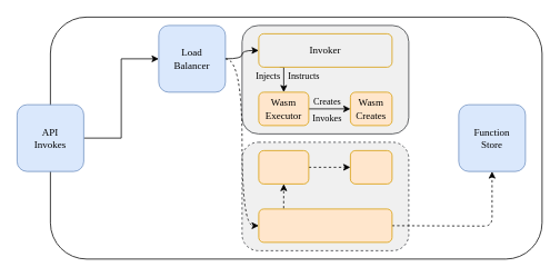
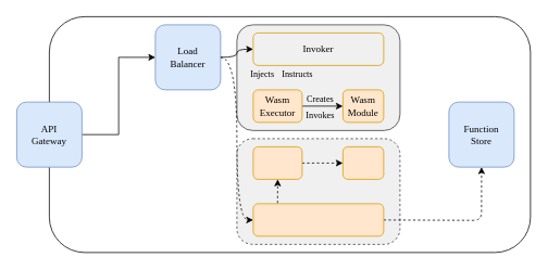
- <mxCell id="9" style="edgeStyle=orthogonalEdgeStyle;rounded=0;orthogonalLoop=1;jettySize=auto;html=1;exitX=0.157;exitY=0.994;exitDx=0;exitDy=0;entryX=0.5;entryY=0;entryDx=0;entryDy=0;exitPerimeter=0;" parent="1" source="10" target="12" edge="1"><mxGeometry relative="1" as="geometry"><Array as="points" /></mxGeometry></mxCell>
- <mxCell id="13" value="&lt;div style=&quot;font-family: &amp;#34;linux biolinum o&amp;#34;&quot;&gt;Wasm Creates&lt;/div&gt;" style="rounded=1;whiteSpace=wrap;html=1;fillColor=#ffe6cc;strokeColor=#d79b00;" parent="1" vertex="1"><mxGeometry x="420" y="110" width="50" height="40" as="geometry" /></mxCell>
+ <mxCell id="13" value="&lt;div style=&quot;font-family: &amp;#34;linux biolinum o&amp;#34;&quot;&gt;Wasm Module&lt;/div&gt;" style="rounded=1;whiteSpace=wrap;html=1;fillColor=#ffe6cc;strokeColor=#d79b00;" parent="1" vertex="1"><mxGeometry x="420" y="110" width="50" height="40" as="geometry" /></mxCell>
- <mxCell id="5" value="&lt;div&gt;API&lt;/div&gt;&lt;div&gt;Invokes&lt;br&gt;&lt;/div&gt;" style="whiteSpace=wrap;html=1;aspect=fixed;fontFamily=Linux Biolinum O;rounded=1;glass=0;fillColor=#dae8fc;strokeColor=#6c8ebf;" parent="1" vertex="1"><mxGeometry x="20" y="125" width="80" height="80" as="geometry" /></mxCell>
+ <mxCell id="5" value="&lt;div&gt;API&lt;/div&gt;&lt;div&gt;Gateway&lt;br&gt;&lt;/div&gt;" style="whiteSpace=wrap;html=1;aspect=fixed;fontFamily=Linux Biolinum O;rounded=1;glass=0;fillColor=#dae8fc;strokeColor=#6c8ebf;" parent="1" vertex="1"><mxGeometry x="20" y="125" width="80" height="80" as="geometry" /></mxCell>
